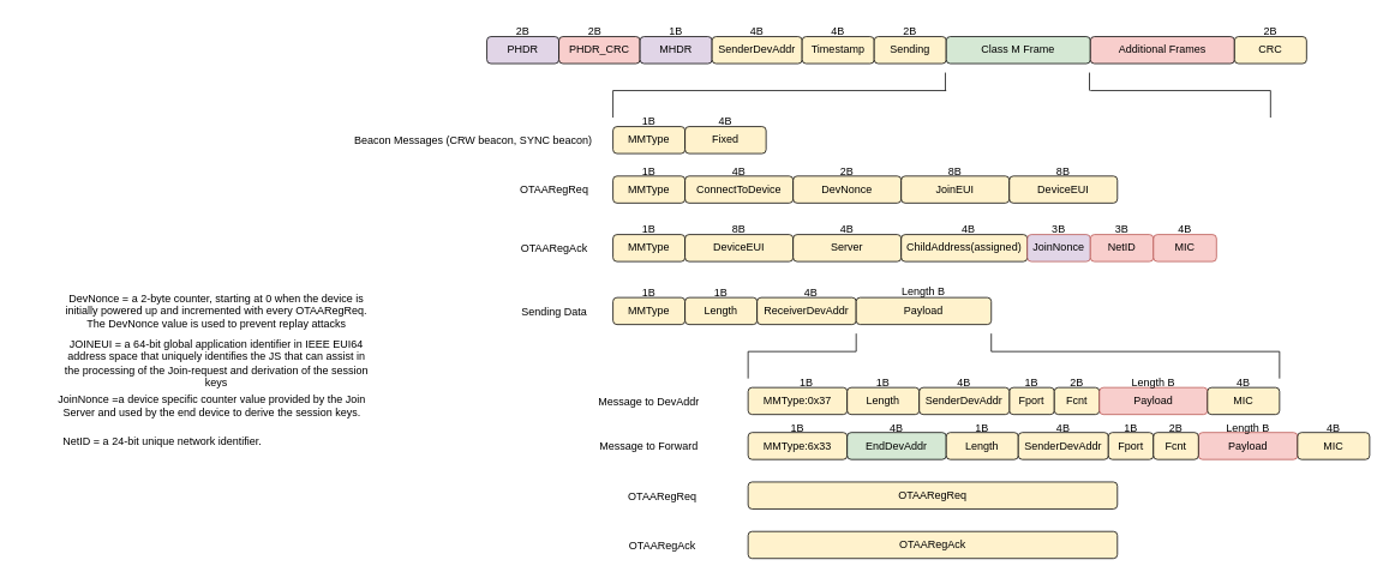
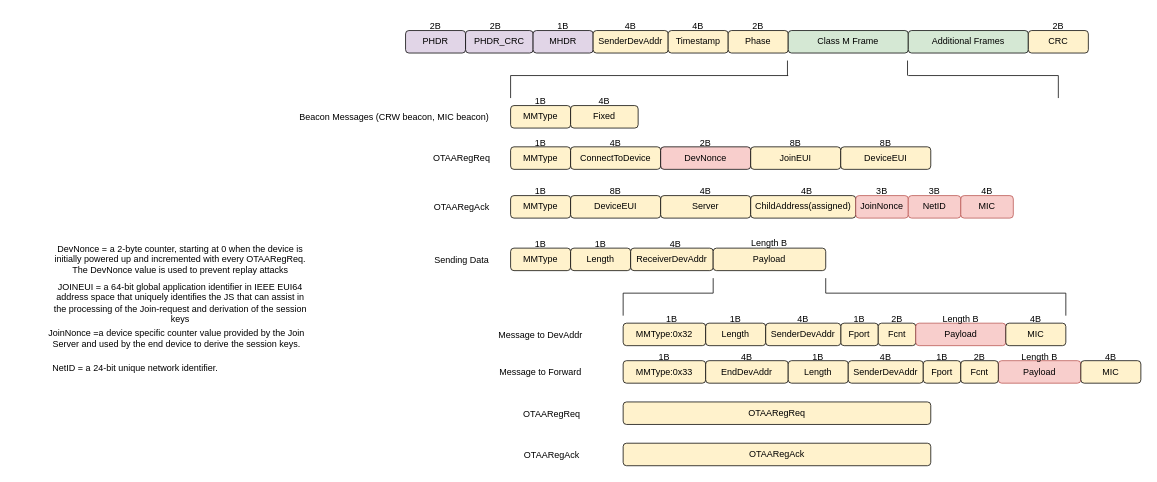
- <mxCell id="3" value="PHDR_CRC" style="rounded=1;whiteSpace=wrap;html=1;fillColor=#f8cecc;strokeColor=#000000;" parent="1" vertex="1"><mxGeometry x="620" y="40" width="90" height="30" as="geometry" /></mxCell>
+ <mxCell id="3" value="PHDR_CRC" style="rounded=1;whiteSpace=wrap;html=1;fillColor=#e1d5e7;strokeColor=#000000;" parent="1" vertex="1"><mxGeometry x="620" y="40" width="90" height="30" as="geometry" /></mxCell>
- <mxCell id="7" value="Sending" style="rounded=1;whiteSpace=wrap;html=1;fillColor=#fff2cc;strokeColor=#000000;" parent="1" vertex="1"><mxGeometry x="970" y="40" width="80" height="30" as="geometry" /></mxCell>
+ <mxCell id="7" value="Phase" style="rounded=1;whiteSpace=wrap;html=1;fillColor=#fff2cc;strokeColor=#000000;" parent="1" vertex="1"><mxGeometry x="970" y="40" width="80" height="30" as="geometry" /></mxCell>
- <mxCell id="9" value="Additional Frames" style="rounded=1;whiteSpace=wrap;html=1;fillColor=#f8cecc;strokeColor=#000000;" parent="1" vertex="1"><mxGeometry x="1210" y="40" width="160" height="30" as="geometry" /></mxCell>
+ <mxCell id="9" value="Additional Frames" style="rounded=1;whiteSpace=wrap;html=1;fillColor=#d5e8d4;strokeColor=#000000;" parent="1" vertex="1"><mxGeometry x="1210" y="40" width="160" height="30" as="geometry" /></mxCell>
- <mxCell id="28" value="&lt;p style=&quot;line-height: 120%;&quot;&gt;&lt;/p&gt;&lt;div style=&quot;line-height: 110%;&quot; align=&quot;center&quot;&gt;Beacon Messages (CRW beacon, SYNC beacon)&lt;/div&gt;&lt;p&gt;&lt;/p&gt;" style="text;html=1;strokeColor=none;fillColor=none;align=center;verticalAlign=middle;whiteSpace=wrap;rounded=0;" parent="1" vertex="1"><mxGeometry x="330" y="155" width="390" as="geometry" /></mxCell>
+ <mxCell id="28" value="&lt;p style=&quot;line-height: 120%;&quot;&gt;&lt;/p&gt;&lt;div style=&quot;line-height: 110%;&quot; align=&quot;center&quot;&gt;Beacon Messages (CRW beacon, MIC beacon)&lt;/div&gt;&lt;p&gt;&lt;/p&gt;" style="text;html=1;strokeColor=none;fillColor=none;align=center;verticalAlign=middle;whiteSpace=wrap;rounded=0;" parent="1" vertex="1"><mxGeometry x="330" y="155" width="390" as="geometry" /></mxCell>
- <mxCell id="32" value="DevNonce" style="rounded=1;whiteSpace=wrap;html=1;fillColor=#fff2cc;strokeColor=#000000;" parent="1" vertex="1"><mxGeometry x="880" y="195" width="120" height="30" as="geometry" /></mxCell>
+ <mxCell id="32" value="DevNonce" style="rounded=1;whiteSpace=wrap;html=1;fillColor=#f8cecc;strokeColor=#000000;" parent="1" vertex="1"><mxGeometry x="880" y="195" width="120" height="30" as="geometry" /></mxCell>
- <mxCell id="39" value="JoinNonce" style="rounded=1;whiteSpace=wrap;html=1;fillColor=#e1d5e7;strokeColor=#b85450;" parent="1" vertex="1"><mxGeometry x="1140" y="260" width="70" height="30" as="geometry" /></mxCell>
+ <mxCell id="39" value="JoinNonce" style="rounded=1;whiteSpace=wrap;html=1;fillColor=#f8cecc;strokeColor=#b85450;" parent="1" vertex="1"><mxGeometry x="1140" y="260" width="70" height="30" as="geometry" /></mxCell>
- <mxCell id="56" value="MMType:0x37" style="rounded=1;whiteSpace=wrap;html=1;fillColor=#fff2cc;strokeColor=#000000;" parent="1" vertex="1"><mxGeometry x="830" y="430" width="110" height="30" as="geometry" /></mxCell>
+ <mxCell id="56" value="MMType:0x32" style="rounded=1;whiteSpace=wrap;html=1;fillColor=#fff2cc;strokeColor=#000000;" parent="1" vertex="1"><mxGeometry x="830" y="430" width="110" height="30" as="geometry" /></mxCell>
- <mxCell id="57" value="MMType:6x33" style="rounded=1;whiteSpace=wrap;html=1;fillColor=#fff2cc;strokeColor=#000000;" parent="1" vertex="1"><mxGeometry x="830" y="480" width="110" height="30" as="geometry" /></mxCell>
+ <mxCell id="57" value="MMType:0x33" style="rounded=1;whiteSpace=wrap;html=1;fillColor=#fff2cc;strokeColor=#000000;" parent="1" vertex="1"><mxGeometry x="830" y="480" width="110" height="30" as="geometry" /></mxCell>
- <mxCell id="58" value="EndDevAddr" style="rounded=1;whiteSpace=wrap;html=1;fillColor=#d5e8d4;strokeColor=#000000;" parent="1" vertex="1"><mxGeometry x="940" y="480" width="110" height="30" as="geometry" /></mxCell>
+ <mxCell id="58" value="EndDevAddr" style="rounded=1;whiteSpace=wrap;html=1;fillColor=#fff2cc;strokeColor=#000000;" parent="1" vertex="1"><mxGeometry x="940" y="480" width="110" height="30" as="geometry" /></mxCell>
